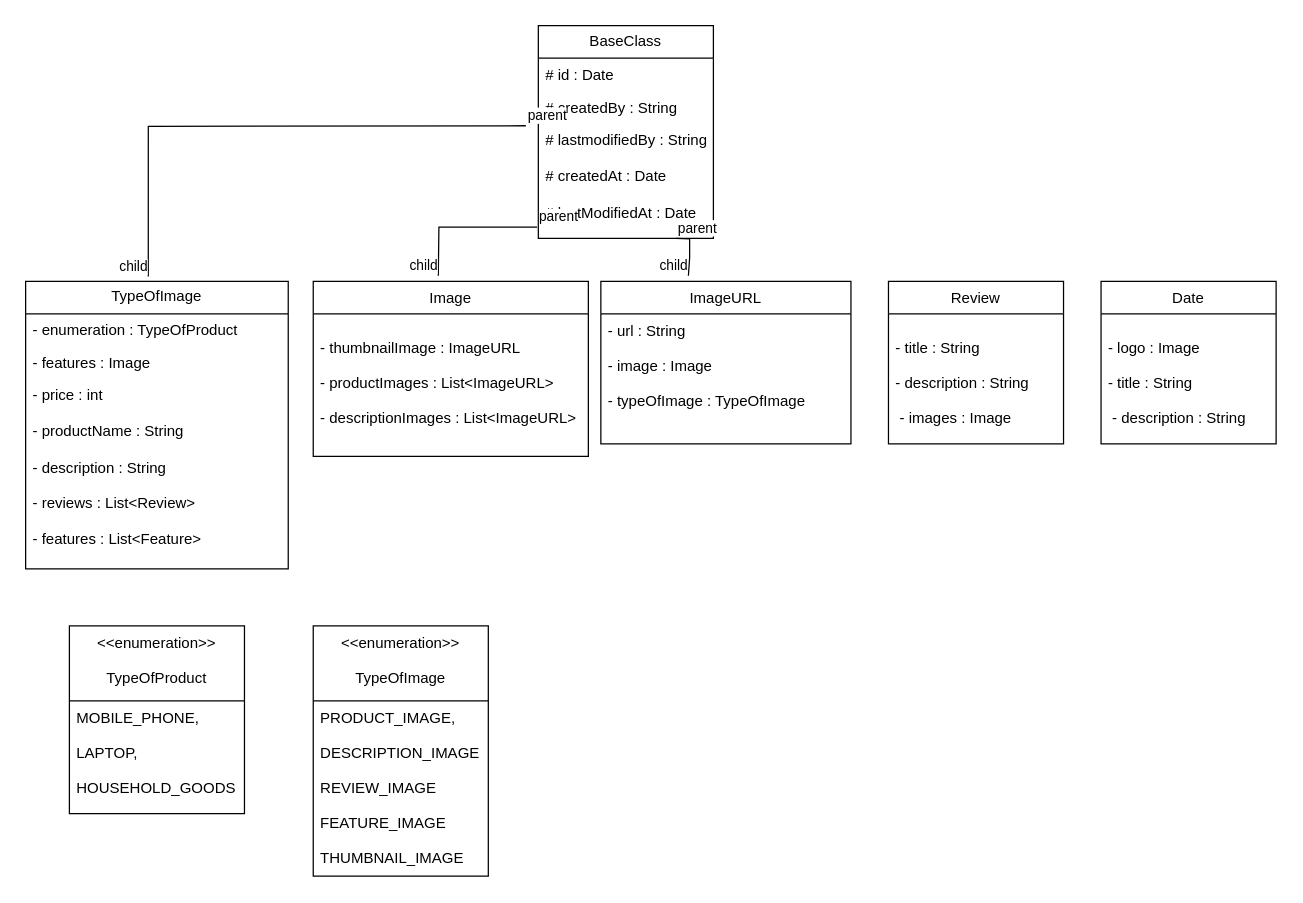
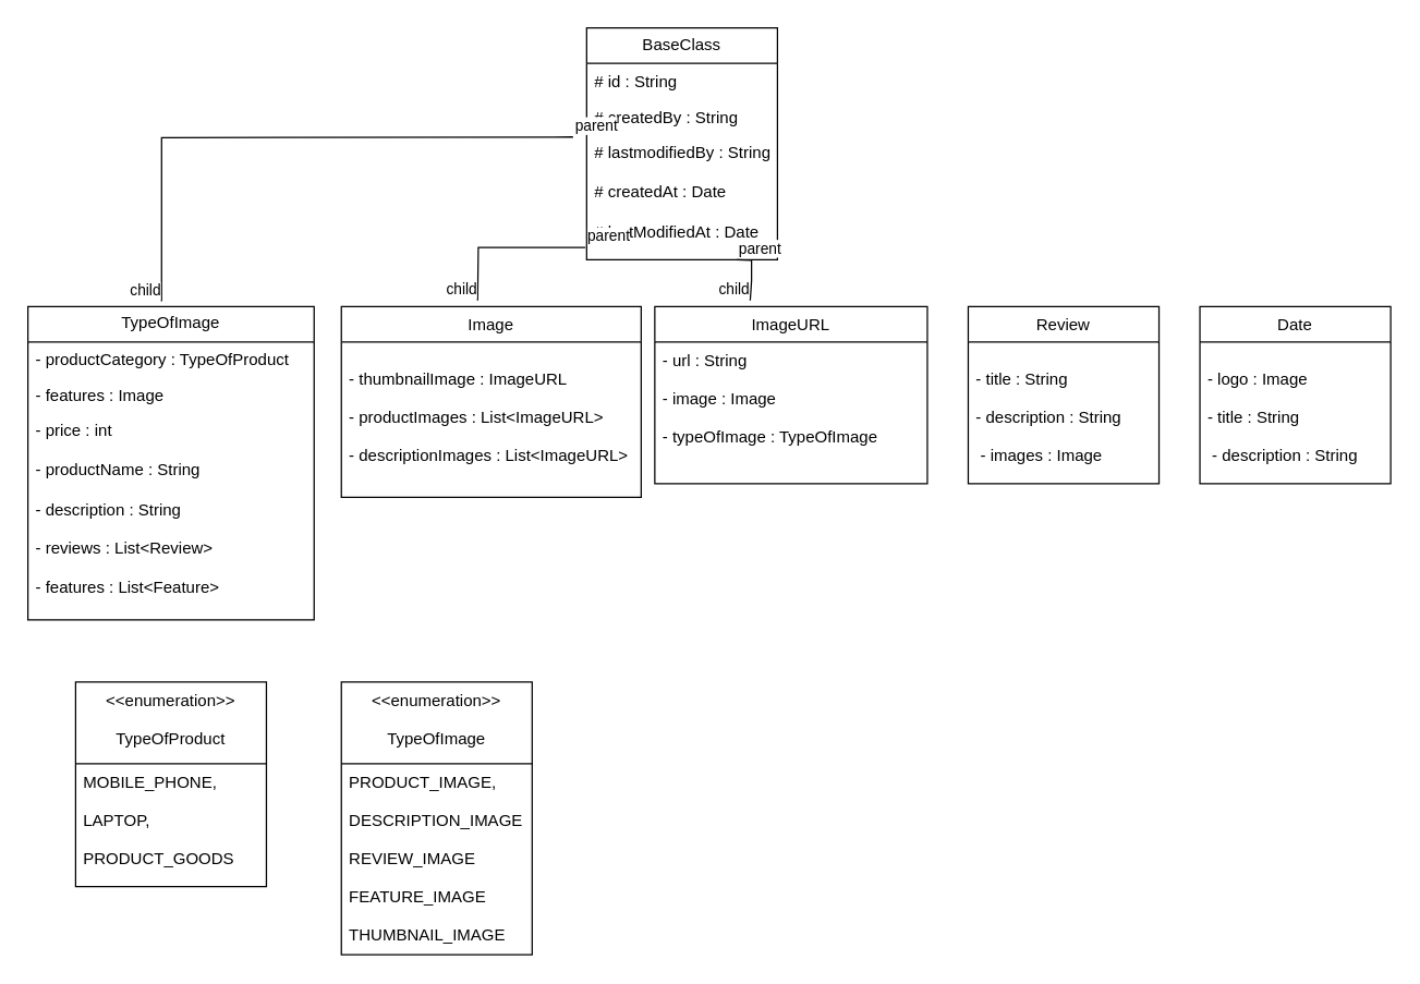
- <mxCell id="3" value="# id : Date" style="text;strokeColor=none;fillColor=none;align=left;verticalAlign=top;spacingLeft=4;spacingRight=4;overflow=hidden;rotatable=0;points=[[0,0.5],[1,0.5]];portConstraint=eastwest;whiteSpace=wrap;html=1;" vertex="1" parent="2"><mxGeometry y="26" width="140" height="26" as="geometry" /></mxCell>
+ <mxCell id="3" value="# id : String" style="text;strokeColor=none;fillColor=none;align=left;verticalAlign=top;spacingLeft=4;spacingRight=4;overflow=hidden;rotatable=0;points=[[0,0.5],[1,0.5]];portConstraint=eastwest;whiteSpace=wrap;html=1;" vertex="1" parent="2"><mxGeometry y="26" width="140" height="26" as="geometry" /></mxCell>
- <mxCell id="10" value="- enumeration : TypeOfProduct" style="text;strokeColor=none;fillColor=none;align=left;verticalAlign=top;spacingLeft=4;spacingRight=4;overflow=hidden;rotatable=0;points=[[0,0.5],[1,0.5]];portConstraint=eastwest;whiteSpace=wrap;html=1;" vertex="1" parent="9"><mxGeometry y="26" width="210" height="26" as="geometry" /></mxCell>
+ <mxCell id="10" value="- productCategory : TypeOfProduct" style="text;strokeColor=none;fillColor=none;align=left;verticalAlign=top;spacingLeft=4;spacingRight=4;overflow=hidden;rotatable=0;points=[[0,0.5],[1,0.5]];portConstraint=eastwest;whiteSpace=wrap;html=1;" vertex="1" parent="9"><mxGeometry y="26" width="210" height="26" as="geometry" /></mxCell>
- <mxCell id="22" value="MOBILE_PHONE,&#10;&#10;LAPTOP,&#10;&#10;HOUSEHOLD_GOODS&#10;" style="text;align=left;verticalAlign=top;spacingLeft=4;spacingRight=4;overflow=hidden;rotatable=0;points=[[0,0.5],[1,0.5]];portConstraint=eastwest;" vertex="1" parent="21"><mxGeometry y="60" width="140" height="90" as="geometry" /></mxCell>
+ <mxCell id="22" value="MOBILE_PHONE,&#10;&#10;LAPTOP,&#10;&#10;PRODUCT_GOODS&#10;" style="text;align=left;verticalAlign=top;spacingLeft=4;spacingRight=4;overflow=hidden;rotatable=0;points=[[0,0.5],[1,0.5]];portConstraint=eastwest;" vertex="1" parent="21"><mxGeometry y="60" width="140" height="90" as="geometry" /></mxCell>
